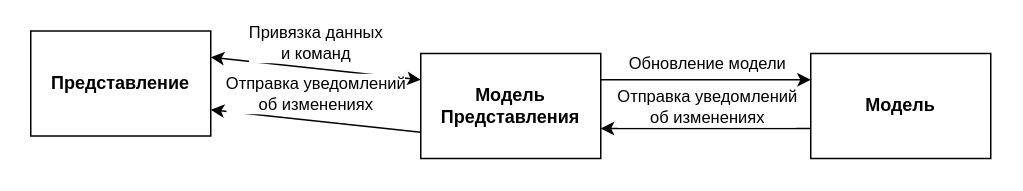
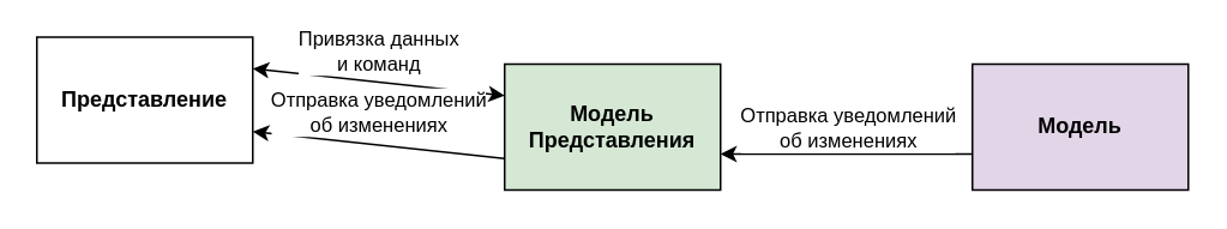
- <mxCell id="7" value="" style="endArrow=classic;html=1;rounded=0;exitX=1;exitY=0.25;exitDx=0;exitDy=0;entryX=0;entryY=0.25;entryDx=0;entryDy=0;" parent="1" source="3" target="2" edge="1"><mxGeometry width="50" height="50" relative="1" as="geometry"><mxPoint x="400" y="45" as="sourcePoint" /><mxPoint x="510" y="45" as="targetPoint" /></mxGeometry></mxCell>
- <mxCell id="8" value="Обновление модели" style="edgeLabel;html=1;align=center;verticalAlign=middle;resizable=0;points=[];" parent="7" vertex="1" connectable="0"><mxGeometry x="0.143" y="-1" relative="1" as="geometry"><mxPoint x="-10" y="-12" as="offset" /></mxGeometry></mxCell>
- <mxCell id="3" value="&lt;b&gt;Модель&lt;br&gt;Представления&lt;br&gt;&lt;/b&gt;" style="rounded=0;whiteSpace=wrap;html=1;" parent="1" vertex="1"><mxGeometry x="280" y="35" width="120" height="70" as="geometry" /></mxCell>
+ <mxCell id="3" value="&lt;b&gt;Модель&lt;br&gt;Представления&lt;br&gt;&lt;/b&gt;" style="rounded=0;whiteSpace=wrap;html=1;fillColor=#d5e8d4;" parent="1" vertex="1"><mxGeometry x="280" y="35" width="120" height="70" as="geometry" /></mxCell>
- <mxCell id="2" value="&lt;b&gt;Модель&lt;/b&gt;" style="rounded=0;whiteSpace=wrap;html=1;" parent="1" vertex="1"><mxGeometry x="540" y="35" width="120" height="70" as="geometry" /></mxCell>
+ <mxCell id="2" value="&lt;b&gt;Модель&lt;/b&gt;" style="rounded=0;whiteSpace=wrap;html=1;fillColor=#e1d5e7;" parent="1" vertex="1"><mxGeometry x="540" y="35" width="120" height="70" as="geometry" /></mxCell>
